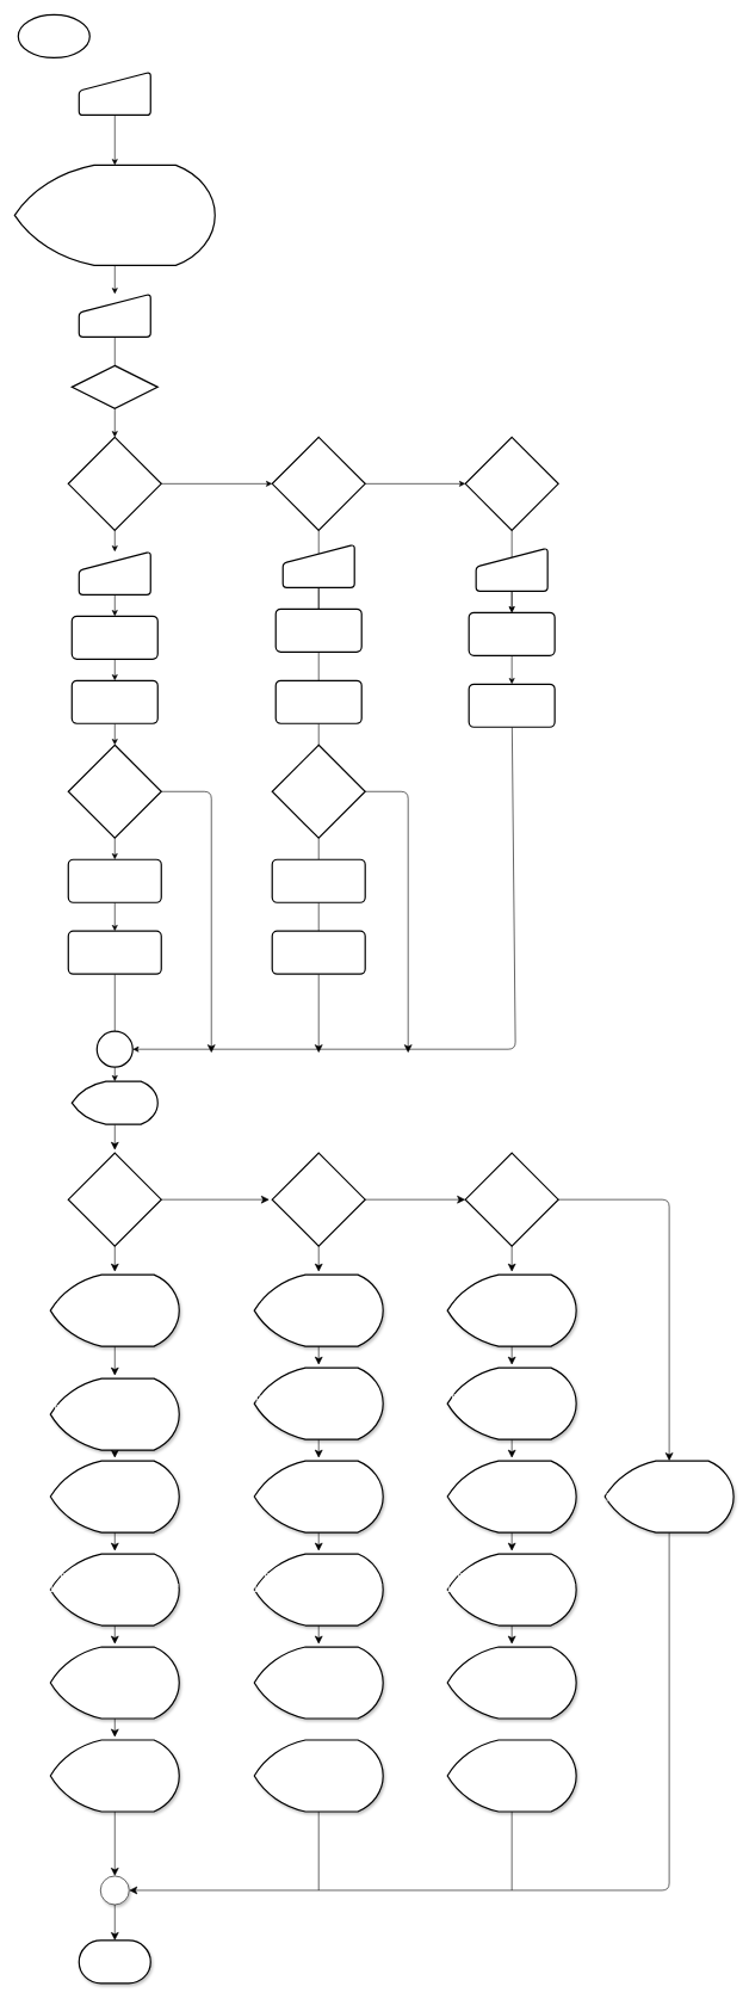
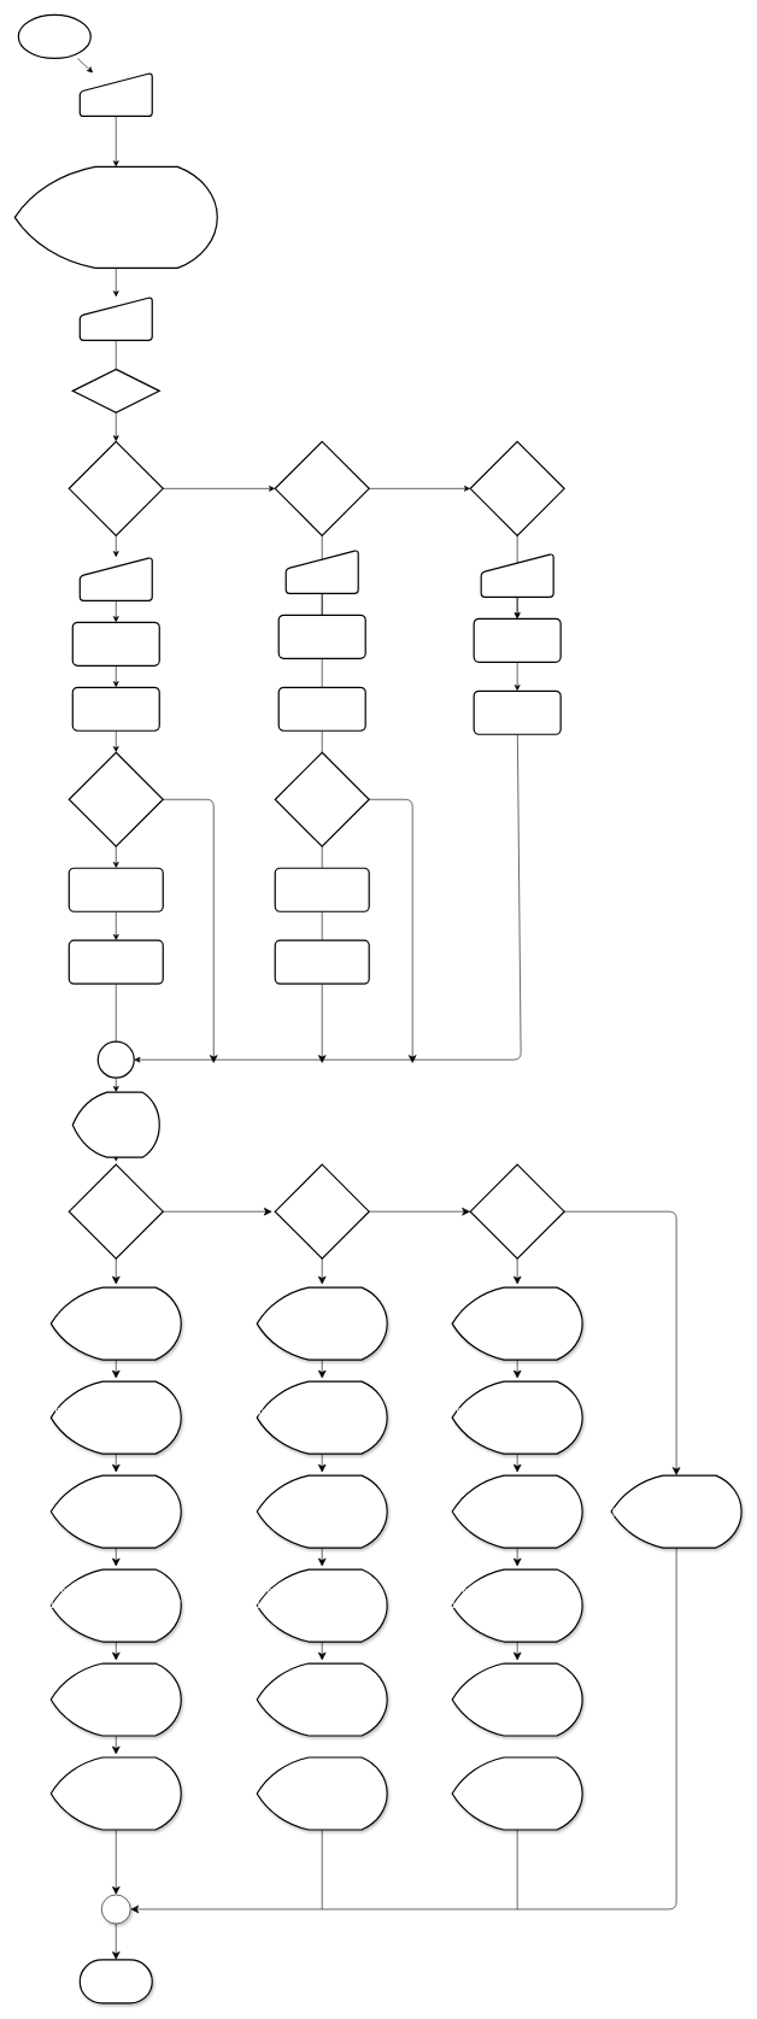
+ <mxCell id="2" value="" style="edgeStyle=none;html=1;fontColor=#FFFFFF;labelBackgroundColor=none;" edge="1" parent="1" source="3" target="6"><mxGeometry relative="1" as="geometry" /></mxCell>
- <mxCell id="35" value="print('Show Details')" style="strokeWidth=2;html=1;shape=mxgraph.flowchart.display;whiteSpace=wrap;labelBackgroundColor=none;fontColor=#FFFFFF;" vertex="1" parent="1"><mxGeometry x="100" y="1510" width="120" height="60" as="geometry" /></mxCell>
+ <mxCell id="35" value="print('Show Details')" style="strokeWidth=2;html=1;shape=mxgraph.flowchart.display;whiteSpace=wrap;labelBackgroundColor=none;fontColor=#FFFFFF;" vertex="1" parent="1"><mxGeometry x="100" y="1510" width="120" height="90" as="geometry" /></mxCell>
- <mxCell id="84" value="&lt;div style=&quot;font-family: consolas, &amp;quot;courier new&amp;quot;, monospace; font-size: 14px; line-height: 19px;&quot;&gt;&lt;div style=&quot;font-family: &amp;quot;consolas&amp;quot; , &amp;quot;courier new&amp;quot; , monospace ; line-height: 19px&quot;&gt;print(&lt;span style=&quot;&quot;&gt;'Type of photo is One icnh'&lt;/span&gt;)&lt;/div&gt;&lt;/div&gt;" style="strokeWidth=2;html=1;shape=mxgraph.flowchart.display;whiteSpace=wrap;shadow=1;labelBackgroundColor=none;fontColor=#FFFFFF;" vertex="1" parent="1"><mxGeometry x="70" y="1925" width="180" height="100" as="geometry" /></mxCell>
+ <mxCell id="84" value="&lt;div style=&quot;font-family: consolas, &amp;quot;courier new&amp;quot;, monospace; font-size: 14px; line-height: 19px;&quot;&gt;&lt;div style=&quot;font-family: &amp;quot;consolas&amp;quot; , &amp;quot;courier new&amp;quot; , monospace ; line-height: 19px&quot;&gt;print(&lt;span style=&quot;&quot;&gt;'Type of photo is One icnh'&lt;/span&gt;)&lt;/div&gt;&lt;/div&gt;" style="strokeWidth=2;html=1;shape=mxgraph.flowchart.display;whiteSpace=wrap;shadow=1;labelBackgroundColor=none;fontColor=#FFFFFF;" vertex="1" parent="1"><mxGeometry x="70" y="1910" width="180" height="100" as="geometry" /></mxCell>
